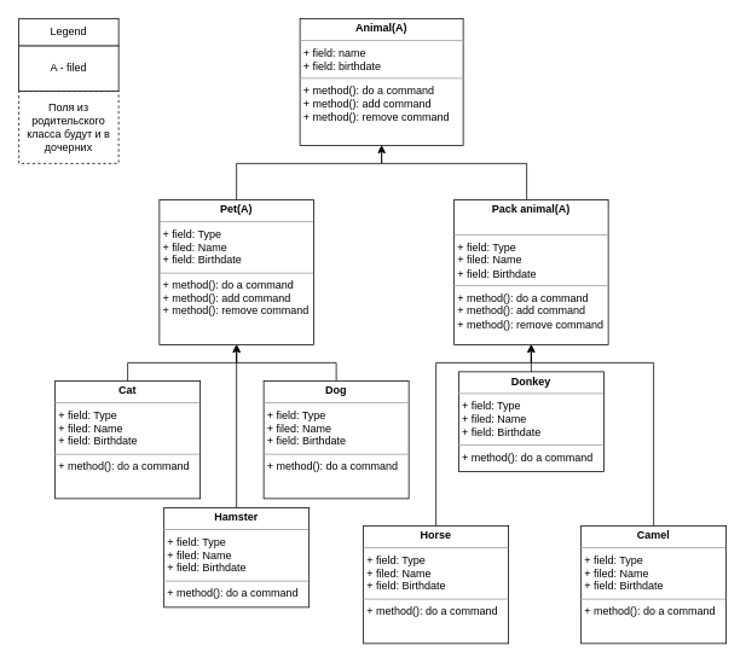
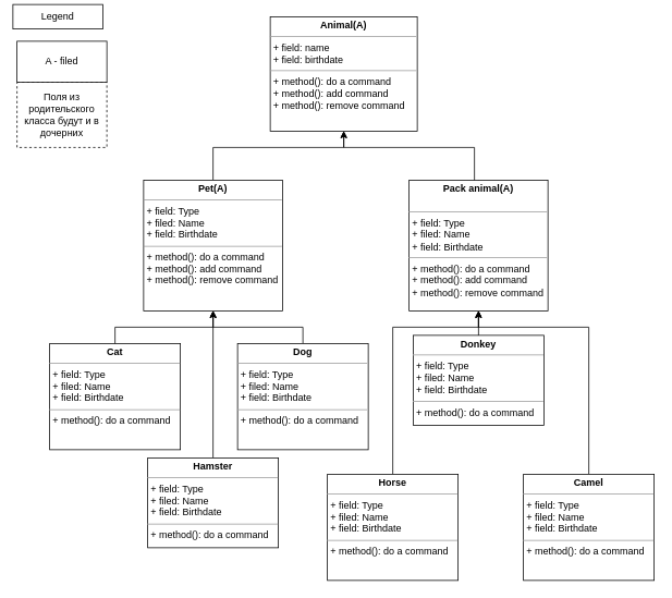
- <mxCell id="21" value="Legend" style="rounded=0;whiteSpace=wrap;html=1;" vertex="1" parent="1"><mxGeometry x="20" y="20" width="110" height="30" as="geometry" /></mxCell>
+ <mxCell id="21" value="Legend" style="rounded=0;whiteSpace=wrap;html=1;" vertex="1" parent="1"><mxGeometry x="15" y="5" width="110" height="30" as="geometry" /></mxCell>
